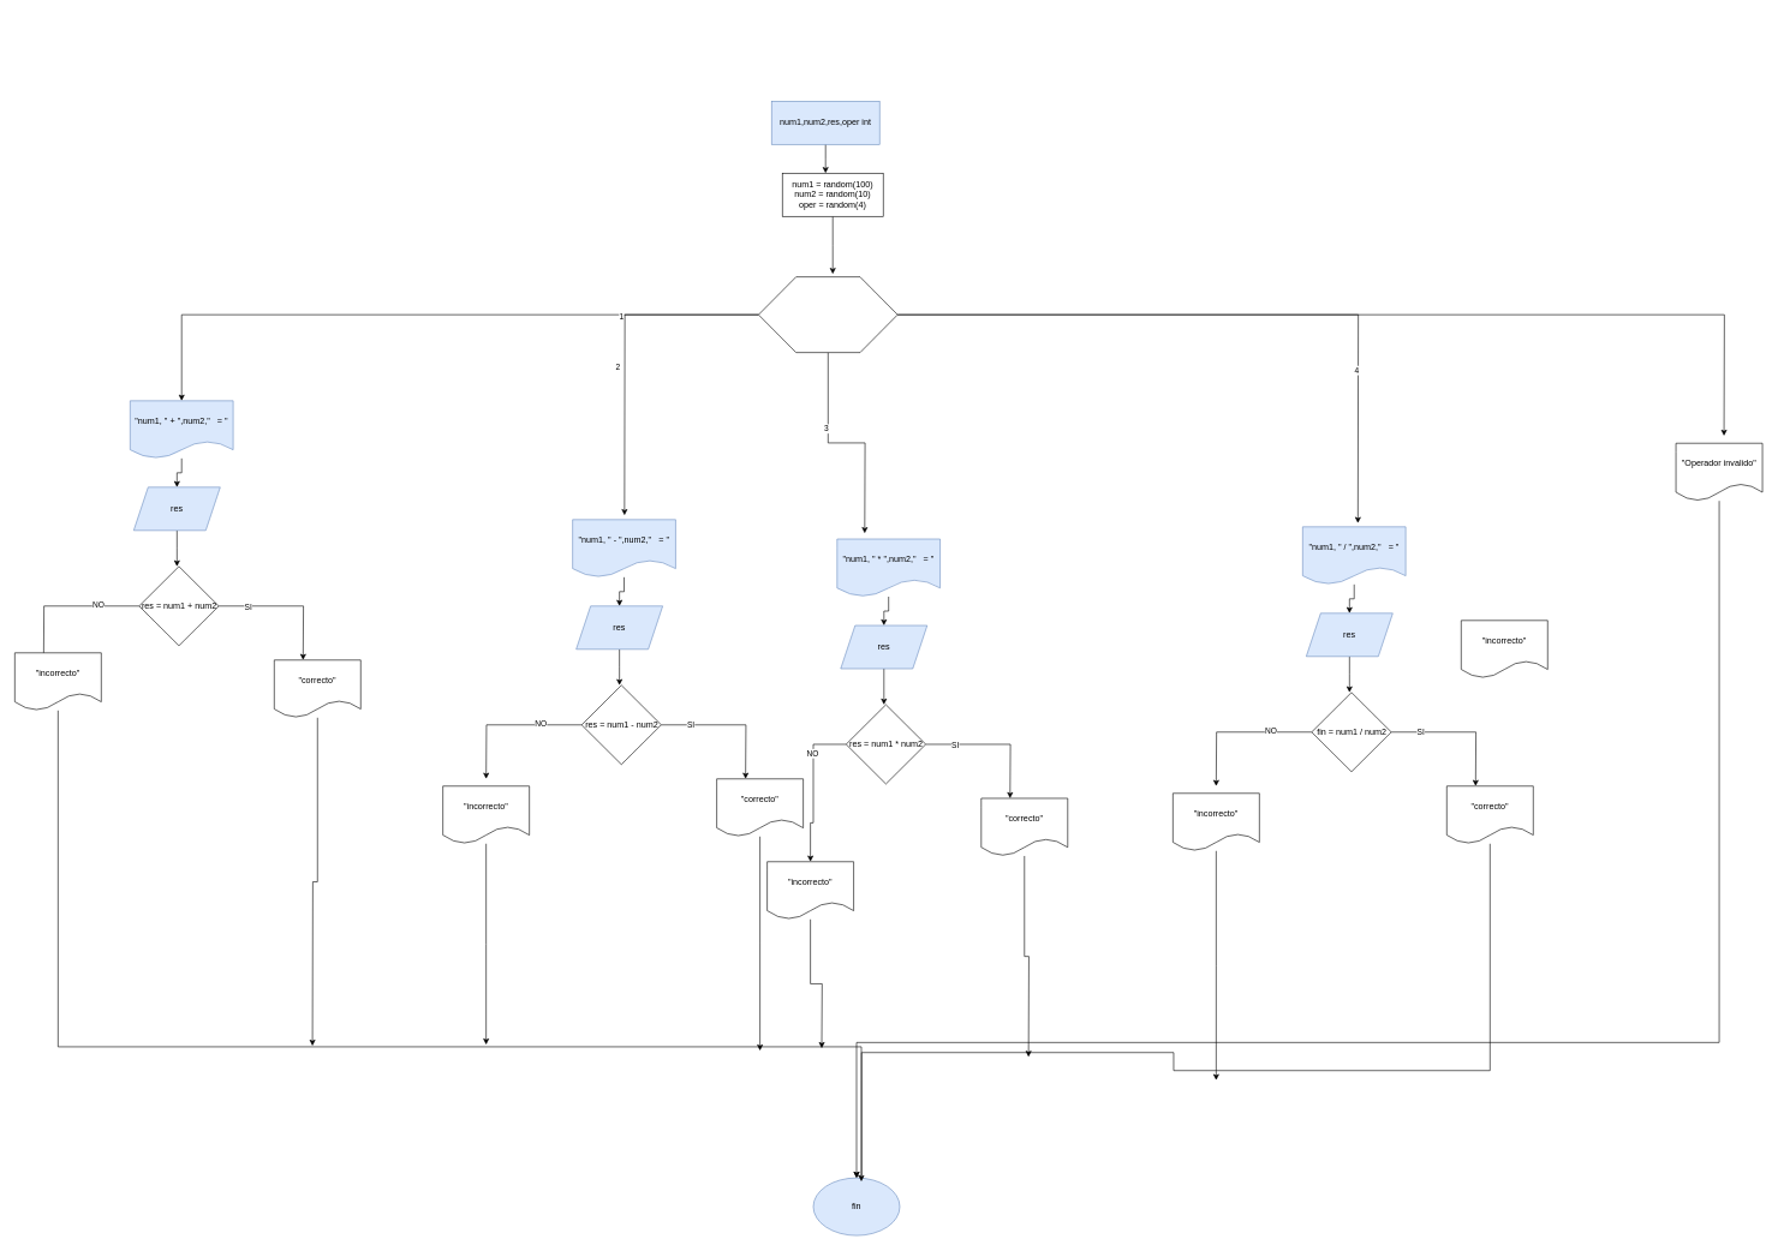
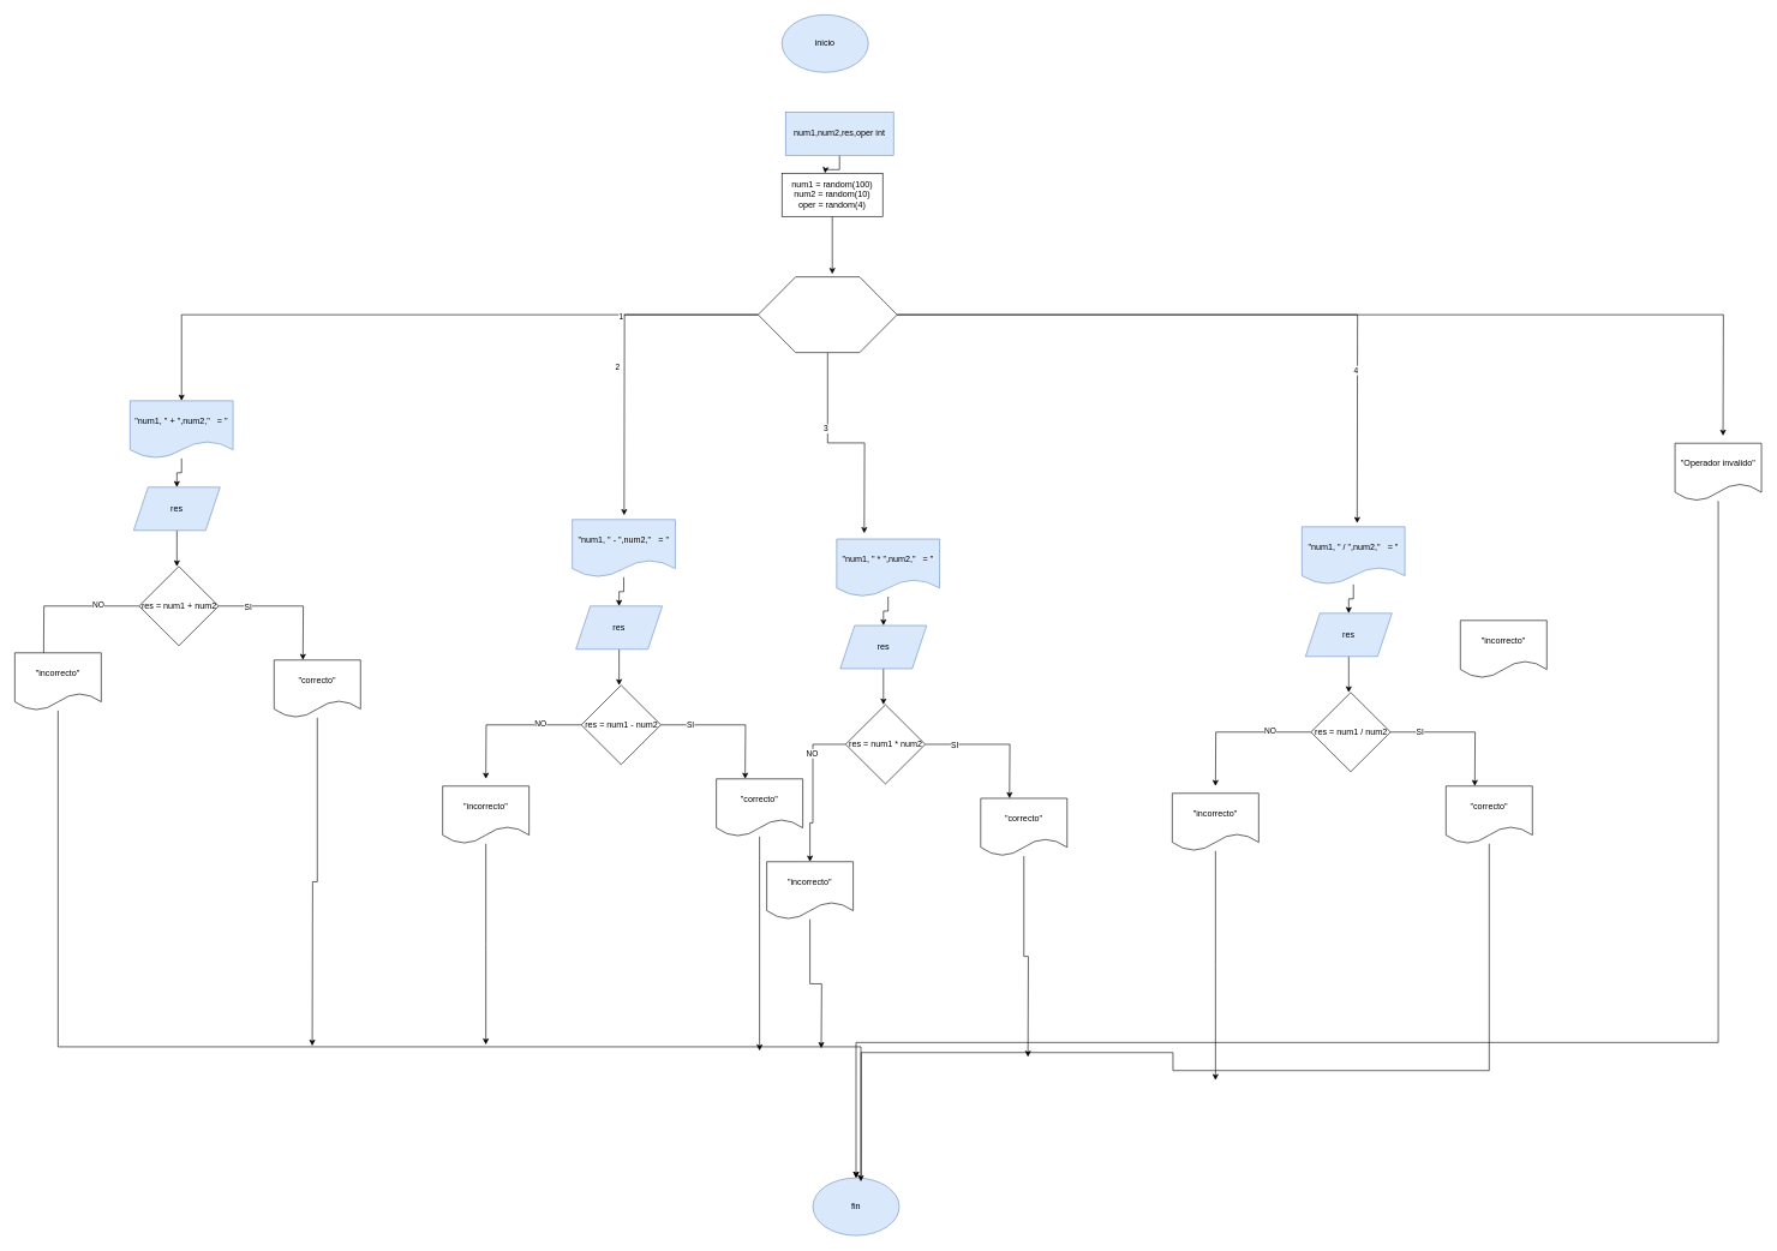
+ <mxCell id="2" value="inicio" style="ellipse;whiteSpace=wrap;html=1;fillColor=#dae8fc;strokeColor=#6c8ebf;" parent="1" vertex="1"><mxGeometry x="1085" y="20" width="120" height="80" as="geometry" /></mxCell>
- <mxCell id="4" value="num1,num2,res,oper int&lt;br&gt;" style="whiteSpace=wrap;html=1;fillColor=#dae8fc;strokeColor=#6c8ebf;" parent="1" vertex="1"><mxGeometry x="1070" y="140" width="150" height="60" as="geometry" /></mxCell>
+ <mxCell id="4" value="num1,num2,res,oper int&lt;br&gt;" style="whiteSpace=wrap;html=1;fillColor=#dae8fc;strokeColor=#6c8ebf;" parent="1" vertex="1"><mxGeometry x="1090" y="155" width="150" height="60" as="geometry" /></mxCell>
- <mxCell id="66" value="fin = num1 / num2" style="rhombus;whiteSpace=wrap;html=1;" vertex="1" parent="1"><mxGeometry x="1819.5" y="961" width="110.5" height="110" as="geometry" /></mxCell>
+ <mxCell id="66" value="res = num1 / num2" style="rhombus;whiteSpace=wrap;html=1;" vertex="1" parent="1"><mxGeometry x="1819.5" y="961" width="110.5" height="110" as="geometry" /></mxCell>
